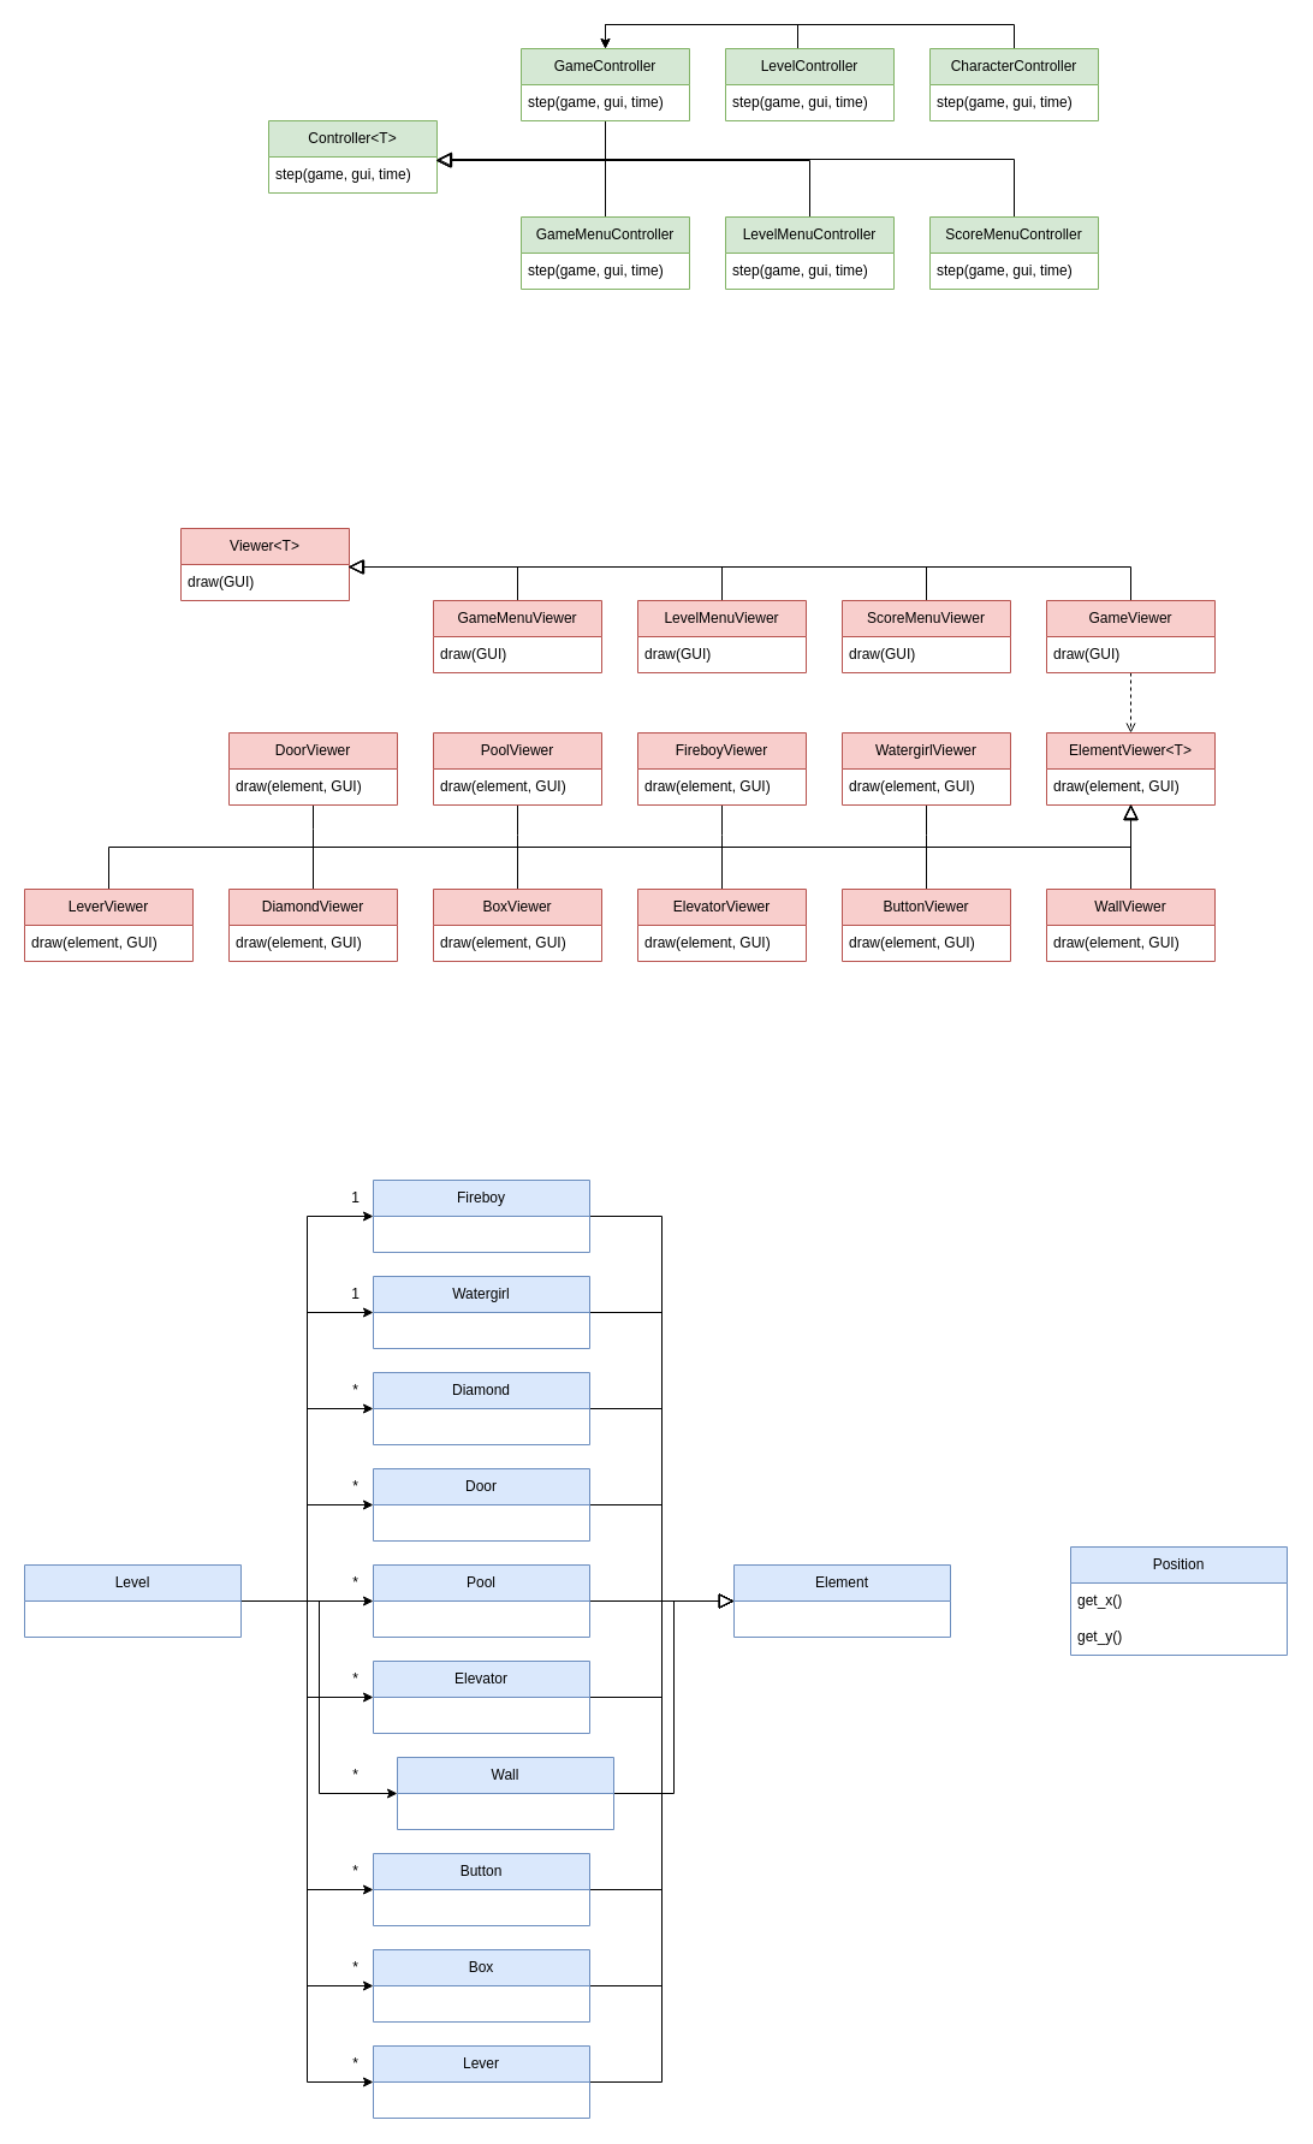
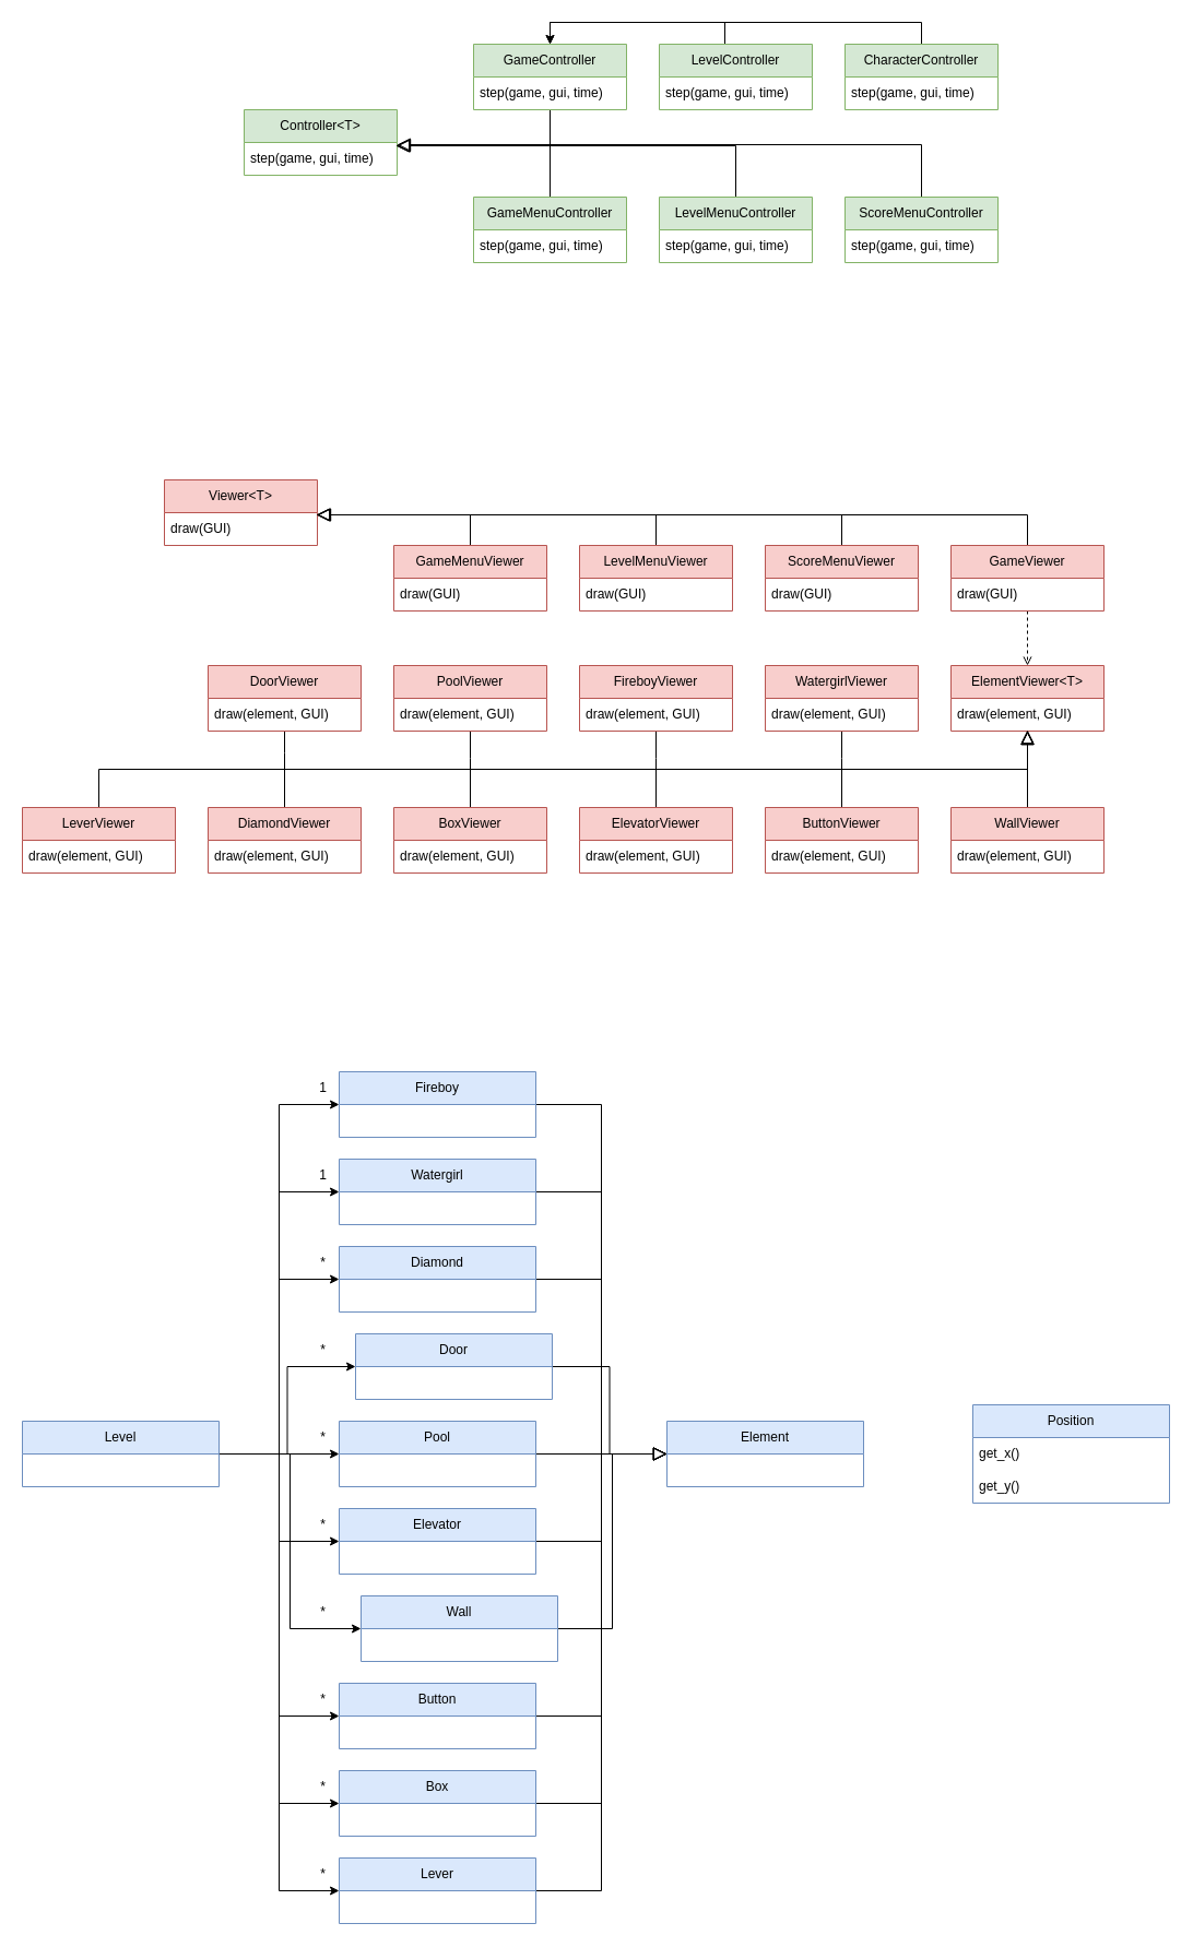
- <mxCell id="82" value="Door" style="swimlane;fontStyle=0;childLayout=stackLayout;horizontal=1;startSize=30;horizontalStack=0;resizeParent=1;resizeParentMax=0;resizeLast=0;collapsible=1;marginBottom=0;whiteSpace=wrap;html=1;fillColor=#dae8fc;strokeColor=#6c8ebf;" parent="1" vertex="1"><mxGeometry x="310" y="1221" width="180" height="60" as="geometry" /></mxCell>
+ <mxCell id="82" value="Door" style="swimlane;fontStyle=0;childLayout=stackLayout;horizontal=1;startSize=30;horizontalStack=0;resizeParent=1;resizeParentMax=0;resizeLast=0;collapsible=1;marginBottom=0;whiteSpace=wrap;html=1;fillColor=#dae8fc;strokeColor=#6c8ebf;" parent="1" vertex="1"><mxGeometry x="325" y="1221" width="180" height="60" as="geometry" /></mxCell>
